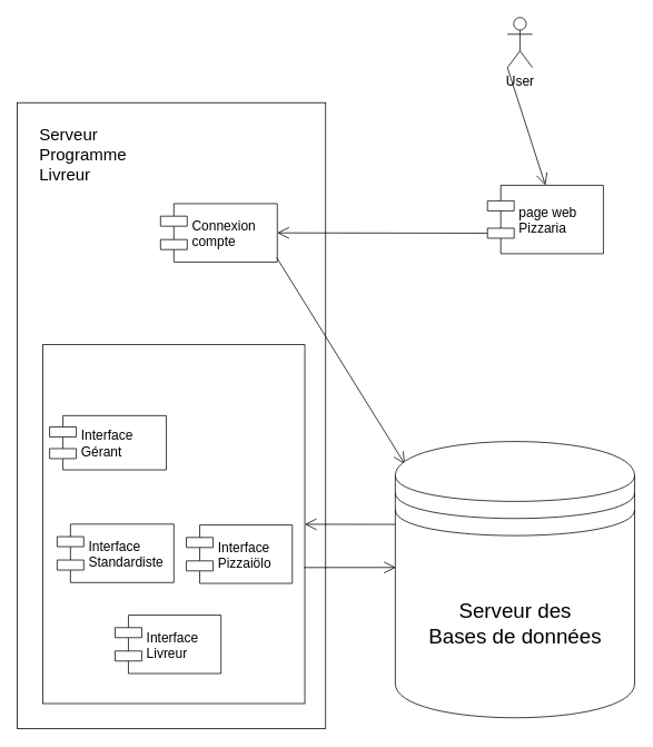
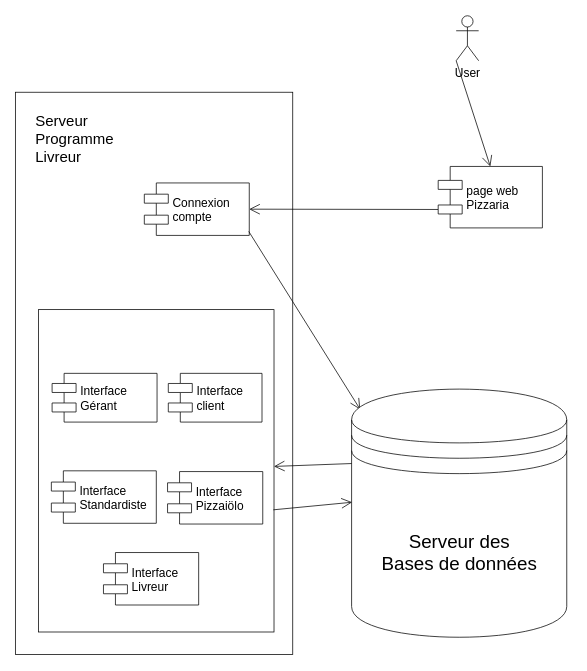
- <mxCell id="7" value="Interface&#10;Gérant" style="shape=component;align=left;spacingLeft=36;fontSize=16;" parent="2" vertex="1"><mxGeometry x="39" y="375" width="140" height="65" as="geometry" /></mxCell>
+ <mxCell id="7" value="Interface&#10;Gérant" style="shape=component;align=left;spacingLeft=36;fontSize=16;" parent="2" vertex="1"><mxGeometry x="49" y="375" width="140" height="65" as="geometry" /></mxCell>
+ <mxCell id="4" value="Interface&#10;client" style="shape=component;align=left;spacingLeft=36;fontSize=16;" parent="2" vertex="1"><mxGeometry x="204" y="375" width="125" height="65" as="geometry" /></mxCell>
- <mxCell id="14" value="&lt;font style=&quot;font-size: 25px&quot;&gt;Serveur des&lt;br&gt;Bases de données&lt;br&gt;&lt;/font&gt;" style="shape=datastore;whiteSpace=wrap;html=1;" parent="1" vertex="1"><mxGeometry x="473.5" y="528" width="287" height="331" as="geometry" /></mxCell>
+ <mxCell id="14" value="&lt;font style=&quot;font-size: 25px&quot;&gt;Serveur des&lt;br&gt;Bases de données&lt;br&gt;&lt;/font&gt;" style="shape=datastore;whiteSpace=wrap;html=1;" parent="1" vertex="1"><mxGeometry x="468.5" y="518" width="287" height="331" as="geometry" /></mxCell>
